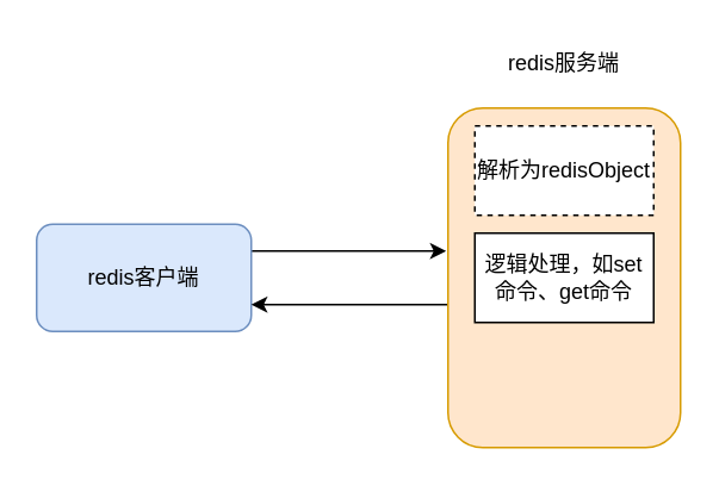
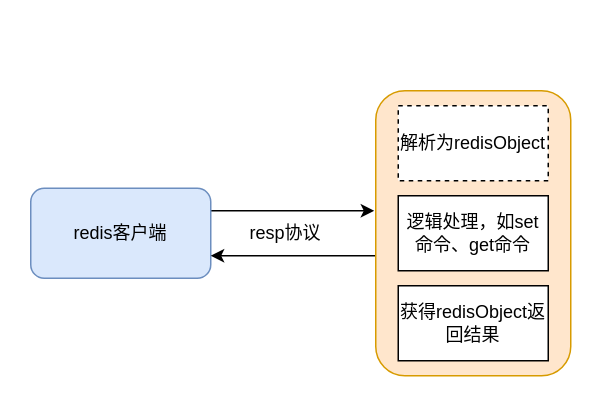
- <mxCell id="6" value="redis服务端" style="text;html=1;align=center;verticalAlign=middle;whiteSpace=wrap;rounded=0;" vertex="1" parent="1"><mxGeometry x="275" y="20" width="80" height="30" as="geometry" /></mxCell>
+ <mxCell id="8" value="resp协议" style="text;html=1;align=center;verticalAlign=middle;whiteSpace=wrap;rounded=0;" vertex="1" parent="1"><mxGeometry x="160" y="140" width="60" height="30" as="geometry" /></mxCell>
+ <mxCell id="10" value="获得redisObject返回结果" style="rounded=0;whiteSpace=wrap;html=1;" vertex="1" parent="1"><mxGeometry x="265" y="190" width="100" height="50" as="geometry" /></mxCell>
